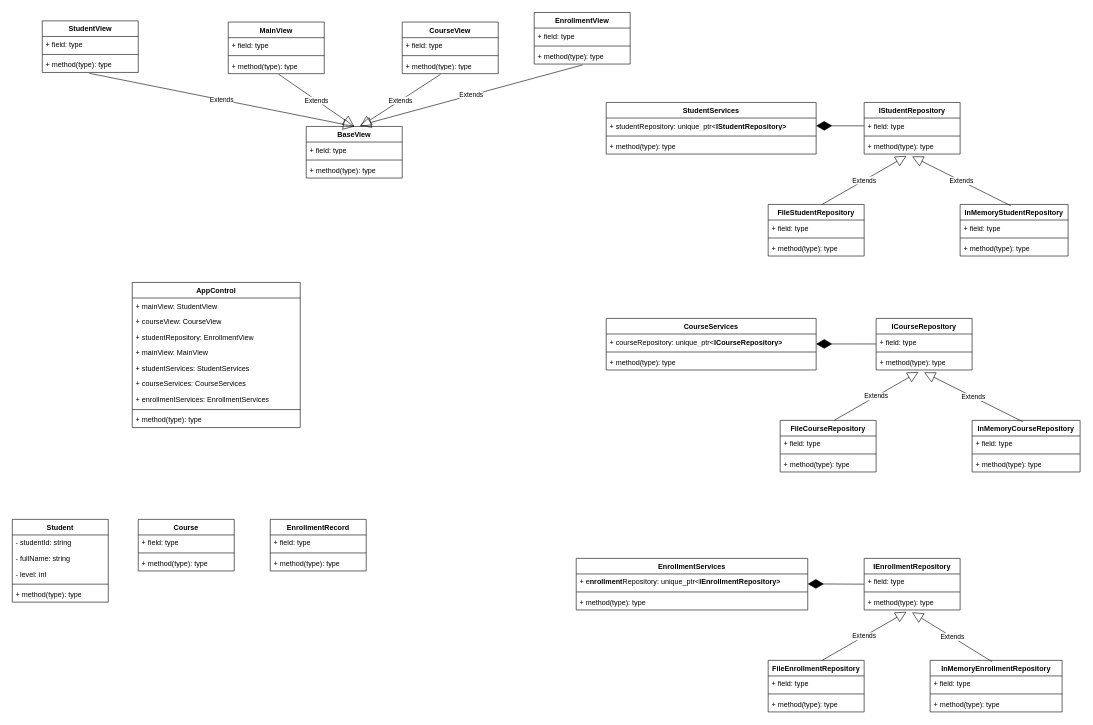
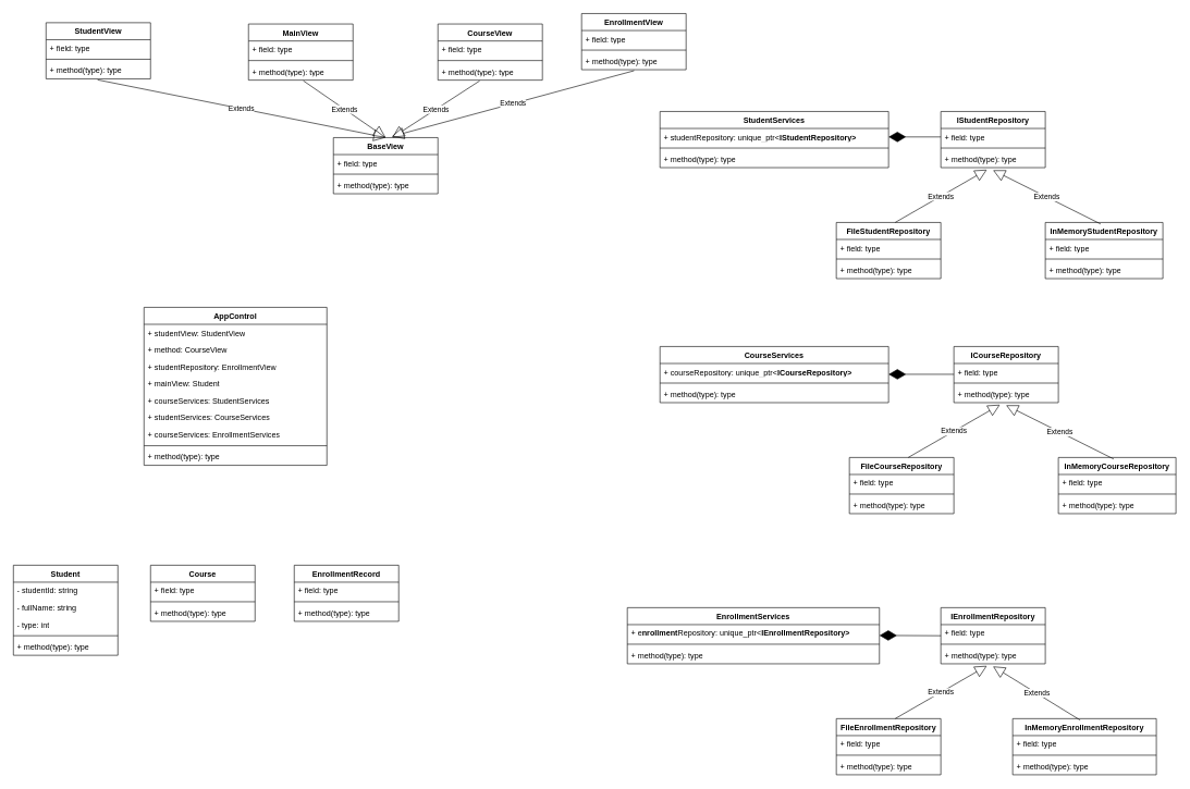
- <mxCell id="3" value="+ mainView: StudentView" style="text;strokeColor=none;fillColor=none;align=left;verticalAlign=top;spacingLeft=4;spacingRight=4;overflow=hidden;rotatable=0;points=[[0,0.5],[1,0.5]];portConstraint=eastwest;whiteSpace=wrap;html=1;" parent="2" vertex="1"><mxGeometry y="26" width="280" height="26" as="geometry" /></mxCell>
+ <mxCell id="3" value="+ studentView: StudentView" style="text;strokeColor=none;fillColor=none;align=left;verticalAlign=top;spacingLeft=4;spacingRight=4;overflow=hidden;rotatable=0;points=[[0,0.5],[1,0.5]];portConstraint=eastwest;whiteSpace=wrap;html=1;" parent="2" vertex="1"><mxGeometry y="26" width="280" height="26" as="geometry" /></mxCell>
- <mxCell id="4" value="+ courseView: CourseView" style="text;strokeColor=none;fillColor=none;align=left;verticalAlign=top;spacingLeft=4;spacingRight=4;overflow=hidden;rotatable=0;points=[[0,0.5],[1,0.5]];portConstraint=eastwest;whiteSpace=wrap;html=1;" vertex="1" parent="2"><mxGeometry y="52" width="280" height="26" as="geometry" /></mxCell>
+ <mxCell id="4" value="+ method: CourseView" style="text;strokeColor=none;fillColor=none;align=left;verticalAlign=top;spacingLeft=4;spacingRight=4;overflow=hidden;rotatable=0;points=[[0,0.5],[1,0.5]];portConstraint=eastwest;whiteSpace=wrap;html=1;" vertex="1" parent="2"><mxGeometry y="52" width="280" height="26" as="geometry" /></mxCell>
- <mxCell id="6" value="+ mainView: MainView" style="text;strokeColor=none;fillColor=none;align=left;verticalAlign=top;spacingLeft=4;spacingRight=4;overflow=hidden;rotatable=0;points=[[0,0.5],[1,0.5]];portConstraint=eastwest;whiteSpace=wrap;html=1;" vertex="1" parent="2"><mxGeometry y="104" width="280" height="26" as="geometry" /></mxCell>
+ <mxCell id="6" value="+ mainView: Student" style="text;strokeColor=none;fillColor=none;align=left;verticalAlign=top;spacingLeft=4;spacingRight=4;overflow=hidden;rotatable=0;points=[[0,0.5],[1,0.5]];portConstraint=eastwest;whiteSpace=wrap;html=1;" vertex="1" parent="2"><mxGeometry y="104" width="280" height="26" as="geometry" /></mxCell>
- <mxCell id="7" value="+ studentServices: StudentServices" style="text;strokeColor=none;fillColor=none;align=left;verticalAlign=top;spacingLeft=4;spacingRight=4;overflow=hidden;rotatable=0;points=[[0,0.5],[1,0.5]];portConstraint=eastwest;whiteSpace=wrap;html=1;" vertex="1" parent="2"><mxGeometry y="130" width="280" height="26" as="geometry" /></mxCell>
+ <mxCell id="7" value="+ courseServices: StudentServices" style="text;strokeColor=none;fillColor=none;align=left;verticalAlign=top;spacingLeft=4;spacingRight=4;overflow=hidden;rotatable=0;points=[[0,0.5],[1,0.5]];portConstraint=eastwest;whiteSpace=wrap;html=1;" vertex="1" parent="2"><mxGeometry y="130" width="280" height="26" as="geometry" /></mxCell>
- <mxCell id="8" value="+ courseServices: CourseServices" style="text;strokeColor=none;fillColor=none;align=left;verticalAlign=top;spacingLeft=4;spacingRight=4;overflow=hidden;rotatable=0;points=[[0,0.5],[1,0.5]];portConstraint=eastwest;whiteSpace=wrap;html=1;" vertex="1" parent="2"><mxGeometry y="156" width="280" height="26" as="geometry" /></mxCell>
+ <mxCell id="8" value="+ studentServices: CourseServices" style="text;strokeColor=none;fillColor=none;align=left;verticalAlign=top;spacingLeft=4;spacingRight=4;overflow=hidden;rotatable=0;points=[[0,0.5],[1,0.5]];portConstraint=eastwest;whiteSpace=wrap;html=1;" vertex="1" parent="2"><mxGeometry y="156" width="280" height="26" as="geometry" /></mxCell>
- <mxCell id="9" value="+ enrollmentServices: EnrollmentServices" style="text;strokeColor=none;fillColor=none;align=left;verticalAlign=top;spacingLeft=4;spacingRight=4;overflow=hidden;rotatable=0;points=[[0,0.5],[1,0.5]];portConstraint=eastwest;whiteSpace=wrap;html=1;" vertex="1" parent="2"><mxGeometry y="182" width="280" height="26" as="geometry" /></mxCell>
+ <mxCell id="9" value="+ courseServices: EnrollmentServices" style="text;strokeColor=none;fillColor=none;align=left;verticalAlign=top;spacingLeft=4;spacingRight=4;overflow=hidden;rotatable=0;points=[[0,0.5],[1,0.5]];portConstraint=eastwest;whiteSpace=wrap;html=1;" vertex="1" parent="2"><mxGeometry y="182" width="280" height="26" as="geometry" /></mxCell>
- <mxCell id="15" value="- level: int" style="text;strokeColor=none;fillColor=none;align=left;verticalAlign=top;spacingLeft=4;spacingRight=4;overflow=hidden;rotatable=0;points=[[0,0.5],[1,0.5]];portConstraint=eastwest;whiteSpace=wrap;html=1;" vertex="1" parent="12"><mxGeometry y="78" width="160" height="26" as="geometry" /></mxCell>
+ <mxCell id="15" value="- type: int" style="text;strokeColor=none;fillColor=none;align=left;verticalAlign=top;spacingLeft=4;spacingRight=4;overflow=hidden;rotatable=0;points=[[0,0.5],[1,0.5]];portConstraint=eastwest;whiteSpace=wrap;html=1;" vertex="1" parent="12"><mxGeometry y="78" width="160" height="26" as="geometry" /></mxCell>
